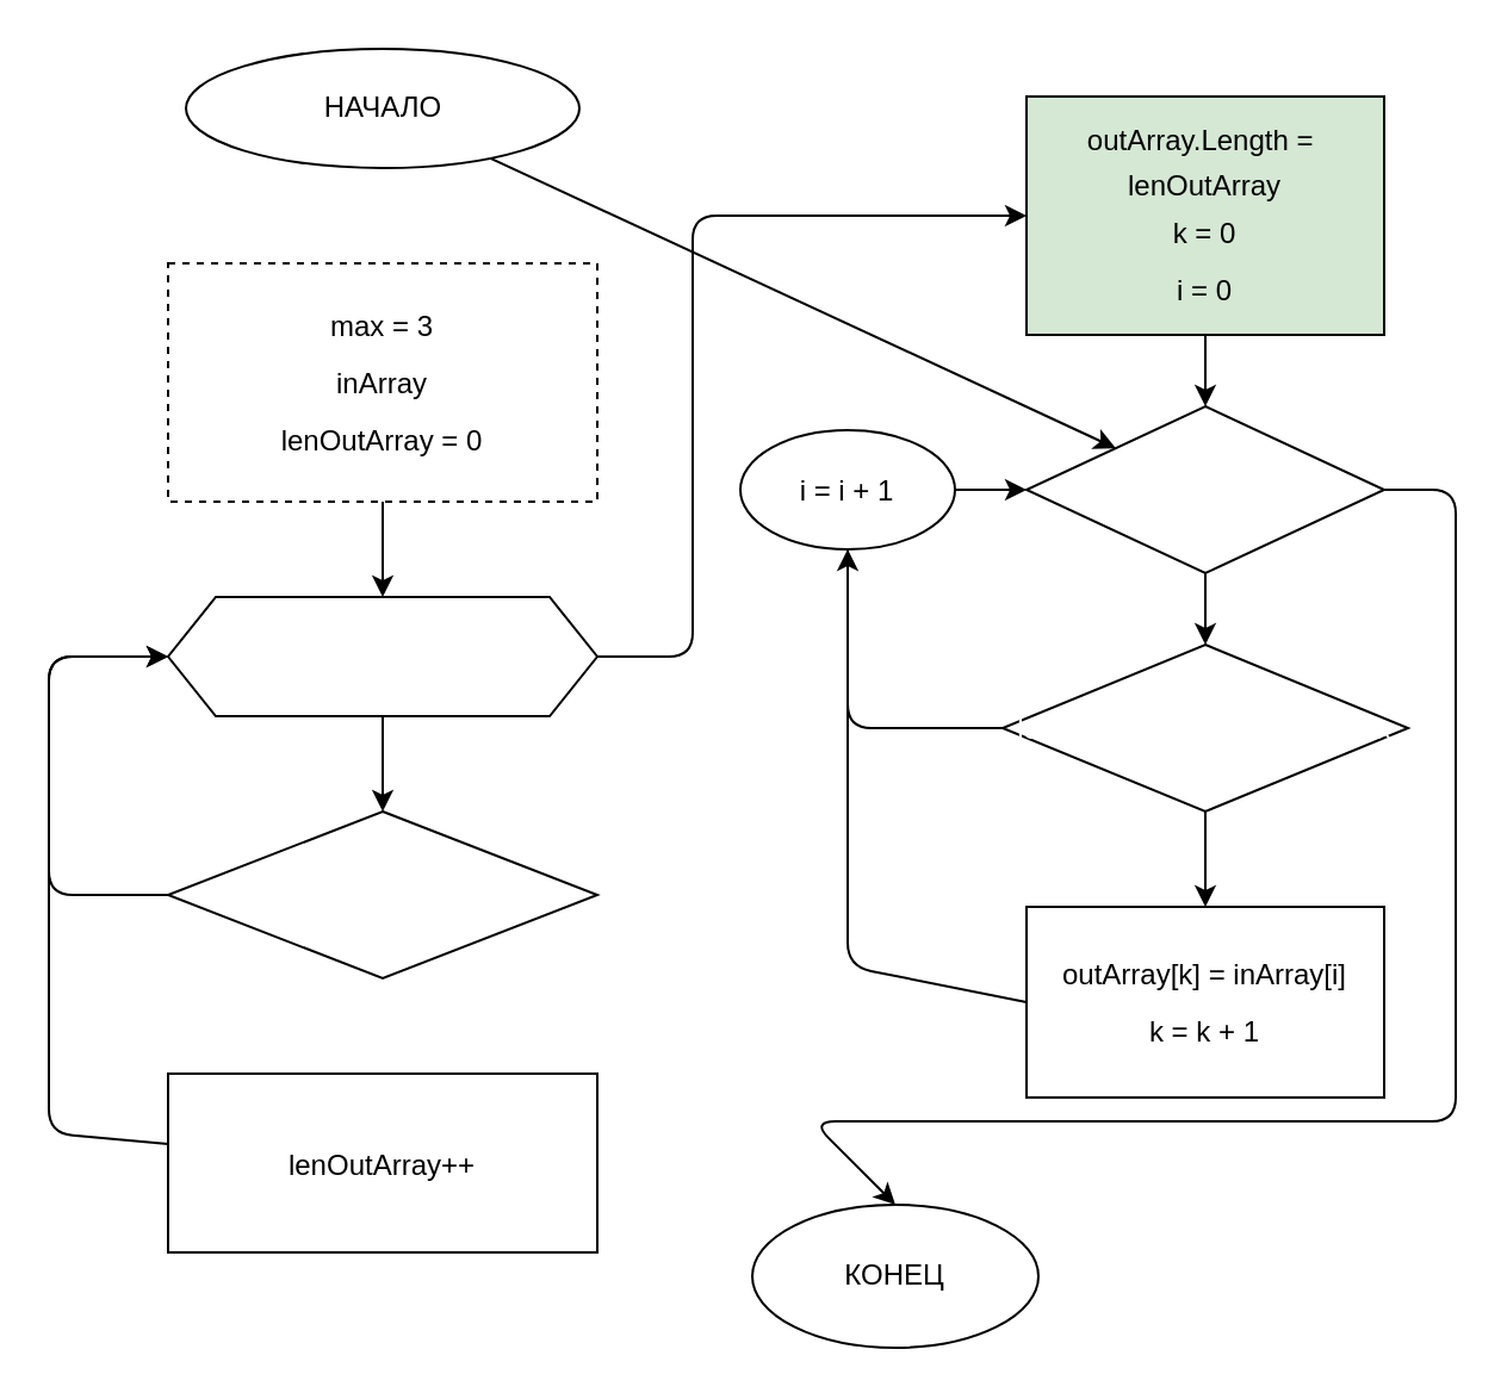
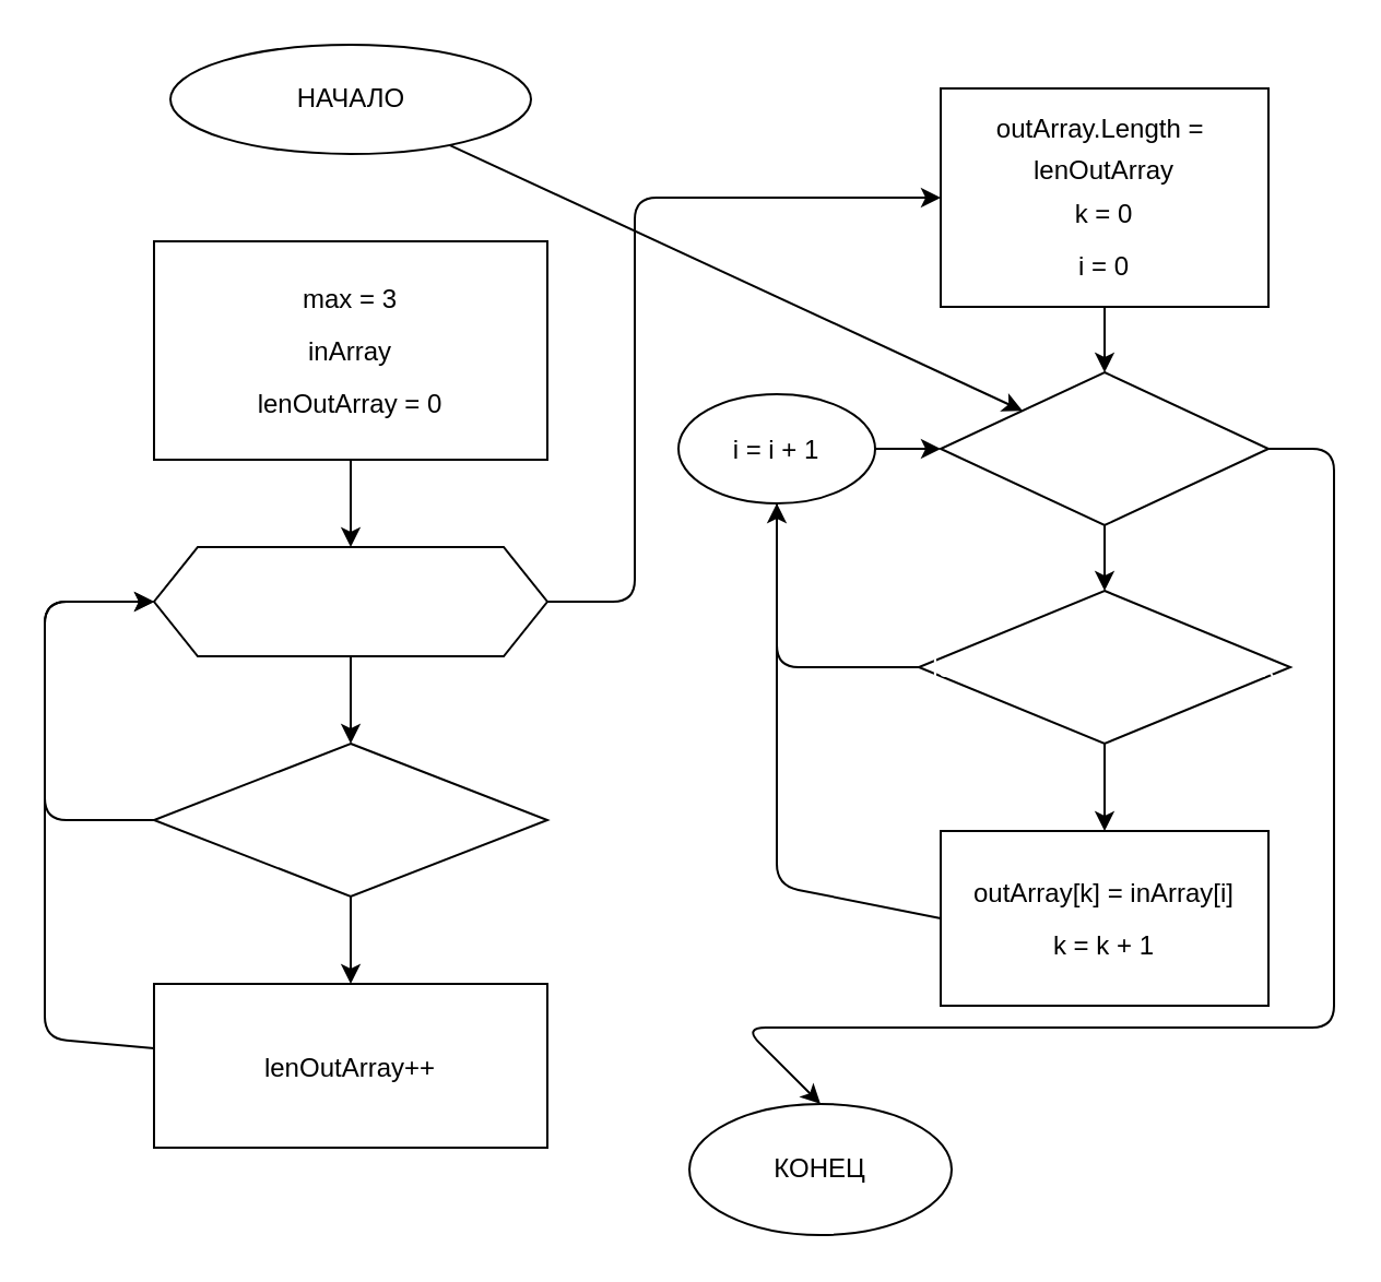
- <mxCell id="18" value="&lt;div style=&quot;line-height: 24px&quot;&gt;outArray.Length =&amp;nbsp;&lt;/div&gt;lenOutArray&lt;br&gt;&lt;div style=&quot;line-height: 24px&quot;&gt;k = 0&lt;/div&gt;&lt;div style=&quot;line-height: 24px&quot;&gt;&lt;div style=&quot;line-height: 24px&quot;&gt;i = 0&lt;/div&gt;&lt;/div&gt;" style="rounded=0;whiteSpace=wrap;html=1;fillColor=#d5e8d4;" vertex="1" parent="1"><mxGeometry x="430" y="40" width="150" height="100" as="geometry" /></mxCell>
+ <mxCell id="18" value="&lt;div style=&quot;line-height: 24px&quot;&gt;outArray.Length =&amp;nbsp;&lt;/div&gt;lenOutArray&lt;br&gt;&lt;div style=&quot;line-height: 24px&quot;&gt;k = 0&lt;/div&gt;&lt;div style=&quot;line-height: 24px&quot;&gt;&lt;div style=&quot;line-height: 24px&quot;&gt;i = 0&lt;/div&gt;&lt;/div&gt;" style="rounded=0;whiteSpace=wrap;html=1;" vertex="1" parent="1"><mxGeometry x="430" y="40" width="150" height="100" as="geometry" /></mxCell>
- <mxCell id="6" value="&lt;div style=&quot;line-height: 24px&quot;&gt;max = 3&lt;/div&gt;&lt;div style=&quot;line-height: 24px&quot;&gt;&lt;div style=&quot;line-height: 24px&quot;&gt;inArray&lt;/div&gt;&lt;div style=&quot;line-height: 24px&quot;&gt;&lt;div style=&quot;line-height: 24px&quot;&gt;lenOutArray = 0&lt;/div&gt;&lt;/div&gt;&lt;/div&gt;" style="rounded=0;whiteSpace=wrap;html=1;dashed=1;" vertex="1" parent="1"><mxGeometry x="70" y="110" width="180" height="100" as="geometry" /></mxCell>
+ <mxCell id="6" value="&lt;div style=&quot;line-height: 24px&quot;&gt;max = 3&lt;/div&gt;&lt;div style=&quot;line-height: 24px&quot;&gt;&lt;div style=&quot;line-height: 24px&quot;&gt;inArray&lt;/div&gt;&lt;div style=&quot;line-height: 24px&quot;&gt;&lt;div style=&quot;line-height: 24px&quot;&gt;lenOutArray = 0&lt;/div&gt;&lt;/div&gt;&lt;/div&gt;" style="rounded=0;whiteSpace=wrap;html=1;" vertex="1" parent="1"><mxGeometry x="70" y="110" width="180" height="100" as="geometry" /></mxCell>
+ <mxCell id="11" style="edgeStyle=none;html=1;entryX=0.5;entryY=0;entryDx=0;entryDy=0;fontSize=12;fontColor=#FFFFFF;" edge="1" parent="1" source="12" target="14"><mxGeometry relative="1" as="geometry" /></mxCell>
